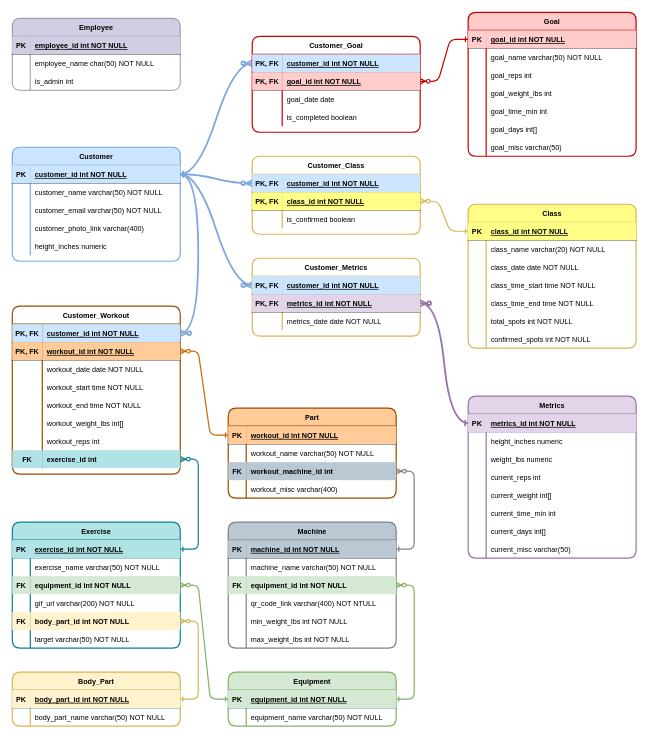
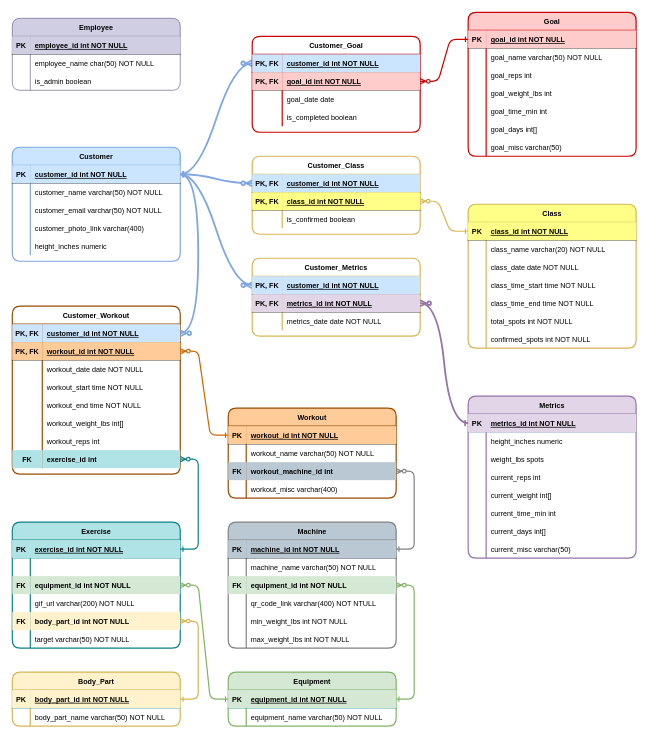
- <mxCell id="158" value="is_admin int" style="shape=partialRectangle;overflow=hidden;connectable=0;fillColor=none;top=0;left=0;bottom=0;right=0;align=left;spacingLeft=6;" parent="156" vertex="1"><mxGeometry x="30" width="250" height="30" as="geometry"><mxRectangle width="250" height="30" as="alternateBounds" /></mxGeometry></mxCell>
+ <mxCell id="158" value="is_admin boolean" style="shape=partialRectangle;overflow=hidden;connectable=0;fillColor=none;top=0;left=0;bottom=0;right=0;align=left;spacingLeft=6;" parent="156" vertex="1"><mxGeometry x="30" width="250" height="30" as="geometry"><mxRectangle width="250" height="30" as="alternateBounds" /></mxGeometry></mxCell>
- <mxCell id="55" value="Part" style="shape=table;startSize=30;container=1;collapsible=1;childLayout=tableLayout;fixedRows=1;rowLines=0;fontStyle=1;align=center;resizeLast=1;rounded=1;fillColor=#ffcc99;strokeColor=#994C00;strokeWidth=2;" parent="1" vertex="1"><mxGeometry x="380" y="680" width="280" height="150" as="geometry" /></mxCell>
+ <mxCell id="55" value="Workout" style="shape=table;startSize=30;container=1;collapsible=1;childLayout=tableLayout;fixedRows=1;rowLines=0;fontStyle=1;align=center;resizeLast=1;rounded=1;fillColor=#ffcc99;strokeColor=#994C00;strokeWidth=2;" parent="1" vertex="1"><mxGeometry x="380" y="680" width="280" height="150" as="geometry" /></mxCell>
- <mxCell id="205" value="weight_lbs numeric" style="shape=partialRectangle;overflow=hidden;connectable=0;fillColor=none;top=0;left=0;bottom=0;right=0;align=left;spacingLeft=6;" parent="203" vertex="1"><mxGeometry x="30" width="250" height="30" as="geometry"><mxRectangle width="250" height="30" as="alternateBounds" /></mxGeometry></mxCell>
+ <mxCell id="205" value="weight_lbs spots" style="shape=partialRectangle;overflow=hidden;connectable=0;fillColor=none;top=0;left=0;bottom=0;right=0;align=left;spacingLeft=6;" parent="203" vertex="1"><mxGeometry x="30" width="250" height="30" as="geometry"><mxRectangle width="250" height="30" as="alternateBounds" /></mxGeometry></mxCell>
- <mxCell id="165" value="exercise_name varchar(50) NOT NULL" style="shape=partialRectangle;overflow=hidden;connectable=0;fillColor=none;top=0;left=0;bottom=0;right=0;align=left;spacingLeft=6;" parent="163" vertex="1"><mxGeometry x="30" width="250" height="30" as="geometry"><mxRectangle width="250" height="30" as="alternateBounds" /></mxGeometry></mxCell>
